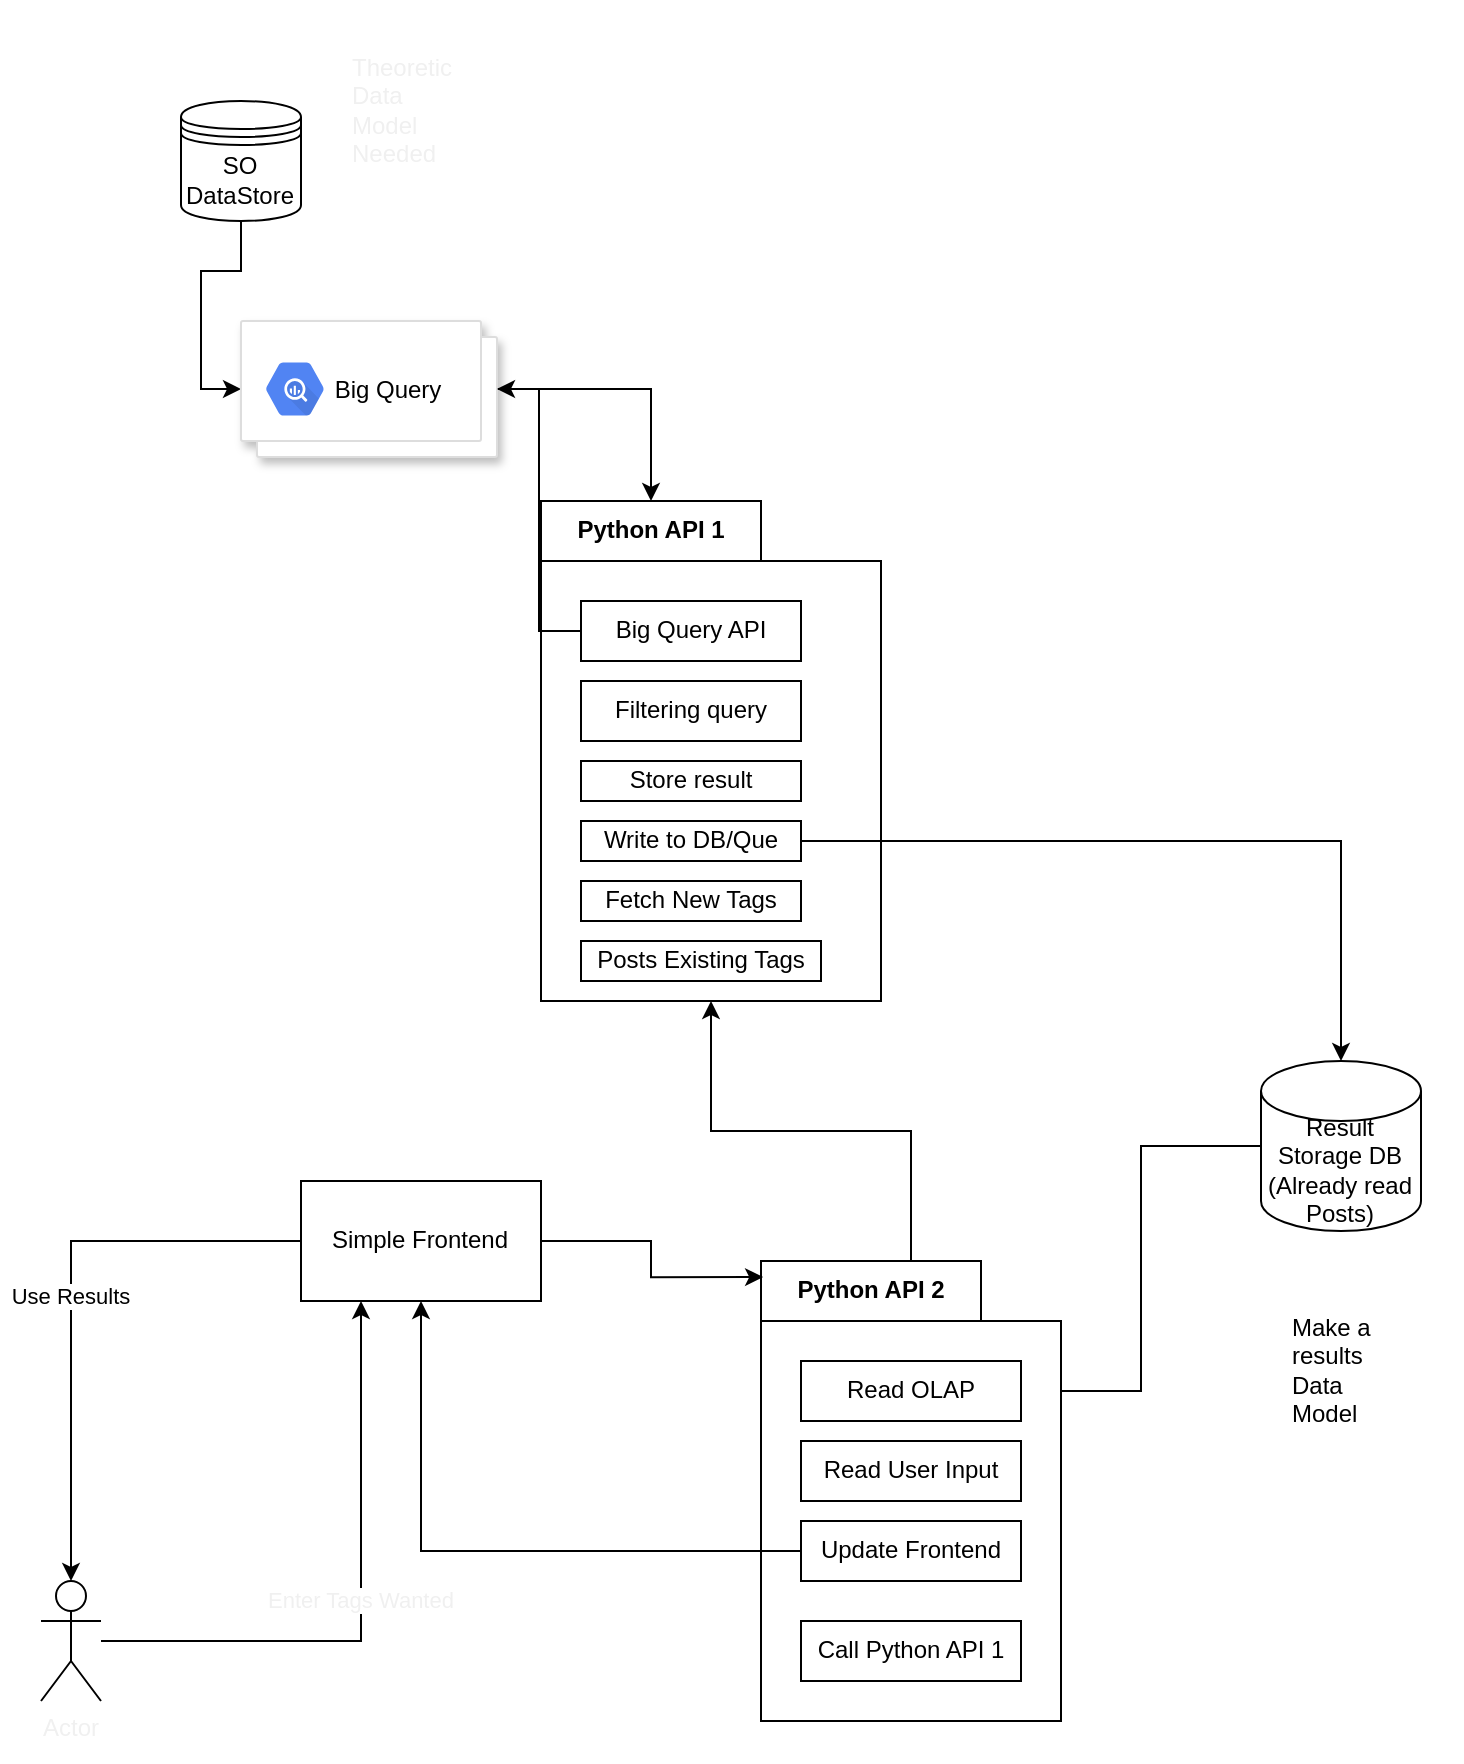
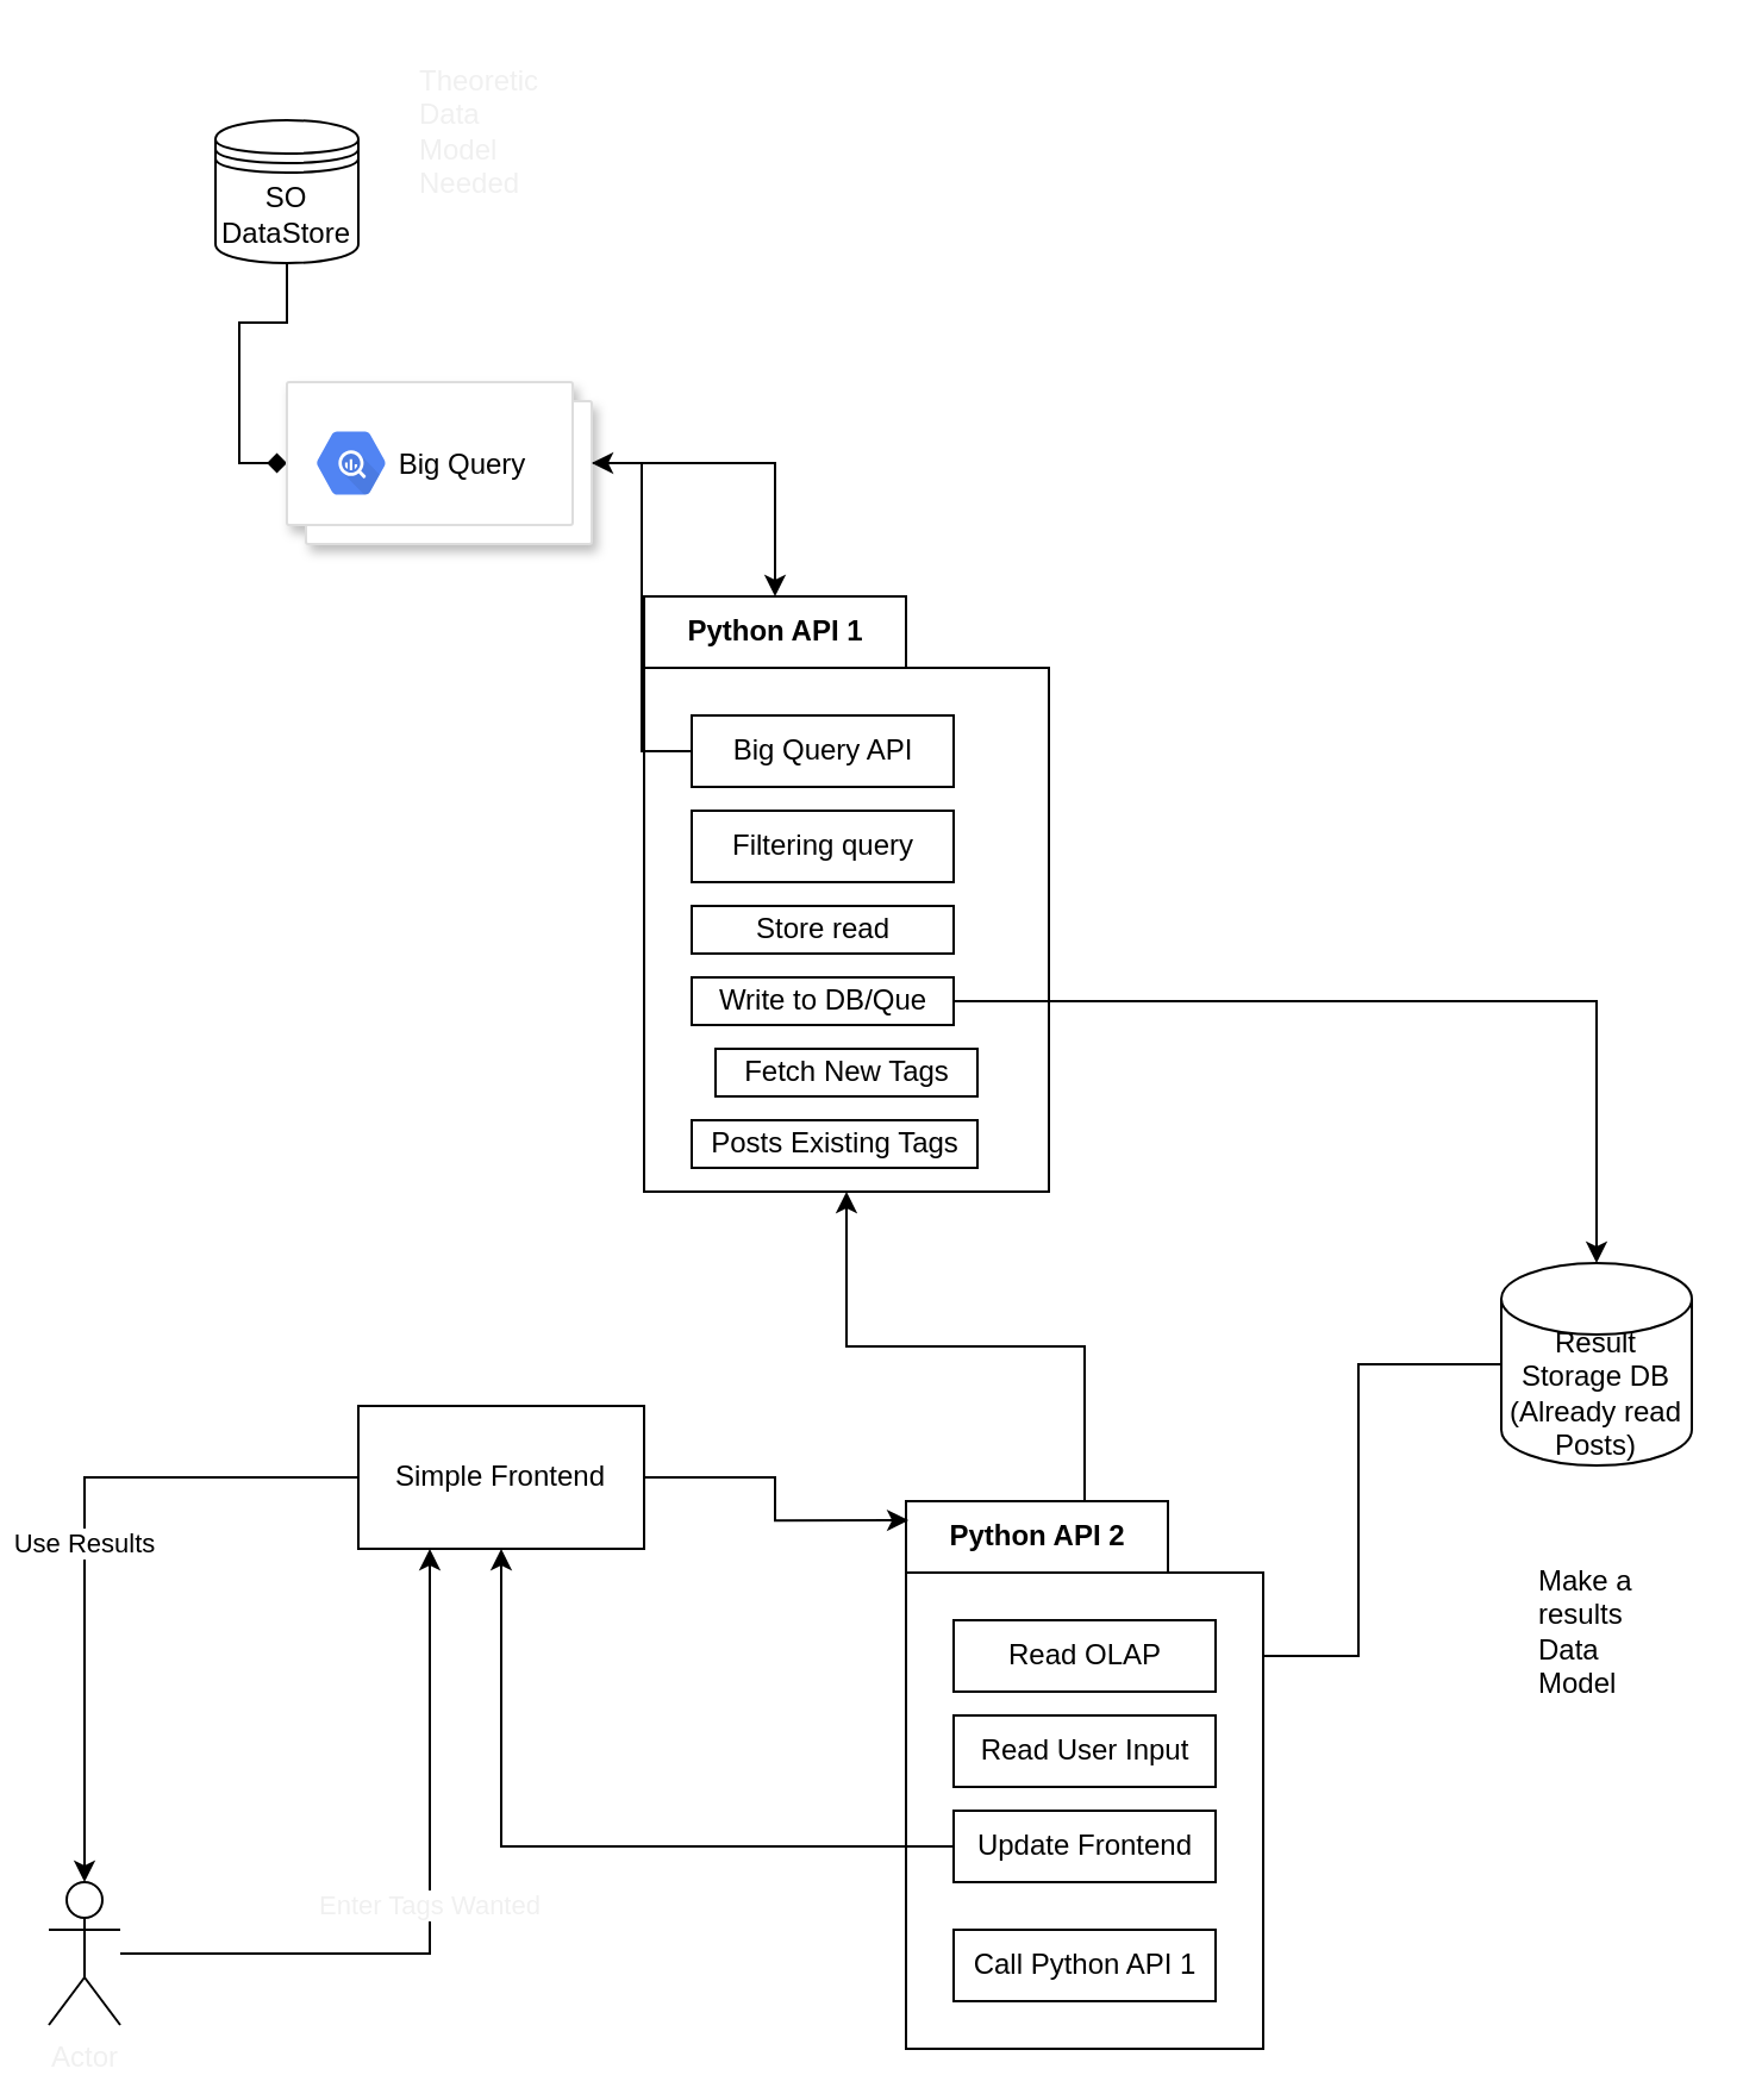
- <mxCell id="2" style="edgeStyle=orthogonalEdgeStyle;rounded=0;orthogonalLoop=1;jettySize=auto;html=1;entryX=0;entryY=0.5;entryDx=0;entryDy=0;" parent="1" source="3" target="5" edge="1"><mxGeometry relative="1" as="geometry" /></mxCell>
+ <mxCell id="2" style="edgeStyle=orthogonalEdgeStyle;rounded=0;orthogonalLoop=1;jettySize=auto;html=1;entryX=0;entryY=0.5;entryDx=0;entryDy=0;endArrow=diamond;" parent="1" source="3" target="5" edge="1"><mxGeometry relative="1" as="geometry" /></mxCell>
- <mxCell id="10" value="Store result" style="html=1;" parent="7" vertex="1"><mxGeometry x="20" y="130" width="110" height="20" as="geometry" /></mxCell>
+ <mxCell id="10" value="Store read" style="html=1;" parent="7" vertex="1"><mxGeometry x="20" y="130" width="110" height="20" as="geometry" /></mxCell>
- <mxCell id="12" value="Fetch New Tags" style="html=1;" parent="7" vertex="1"><mxGeometry x="20" y="190" width="110" height="20" as="geometry" /></mxCell>
+ <mxCell id="12" value="Fetch New Tags" style="html=1;" parent="7" vertex="1"><mxGeometry x="30" y="190" width="110" height="20" as="geometry" /></mxCell>
